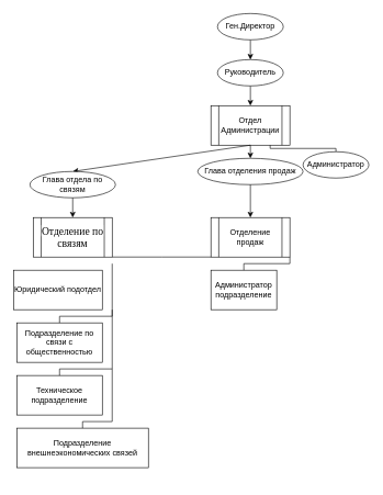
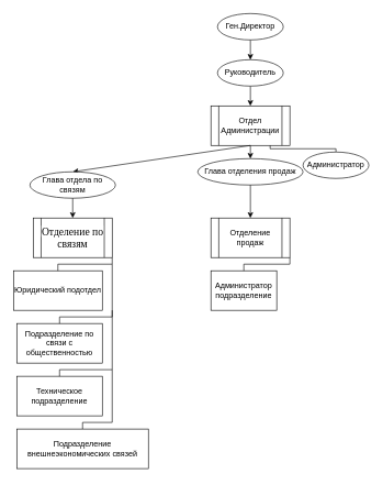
- <mxCell id="11" value="" style="edgeStyle=elbowEdgeStyle;elbow=vertical;startArrow=none;endArrow=none;rounded=0;exitX=1;exitY=1;exitDx=0;exitDy=0;" edge="1" target="6" parent="1" source="8"><mxGeometry relative="1" as="geometry"><mxPoint x="70" y="430" as="sourcePoint" /></mxGeometry></mxCell>
+ <mxCell id="11" value="" style="edgeStyle=elbowEdgeStyle;elbow=vertical;startArrow=none;endArrow=none;rounded=0;exitX=1;exitY=1;exitDx=0;exitDy=0;" edge="1" target="10" parent="1" source="8"><mxGeometry relative="1" as="geometry"><mxPoint x="70" y="430" as="sourcePoint" /></mxGeometry></mxCell>
